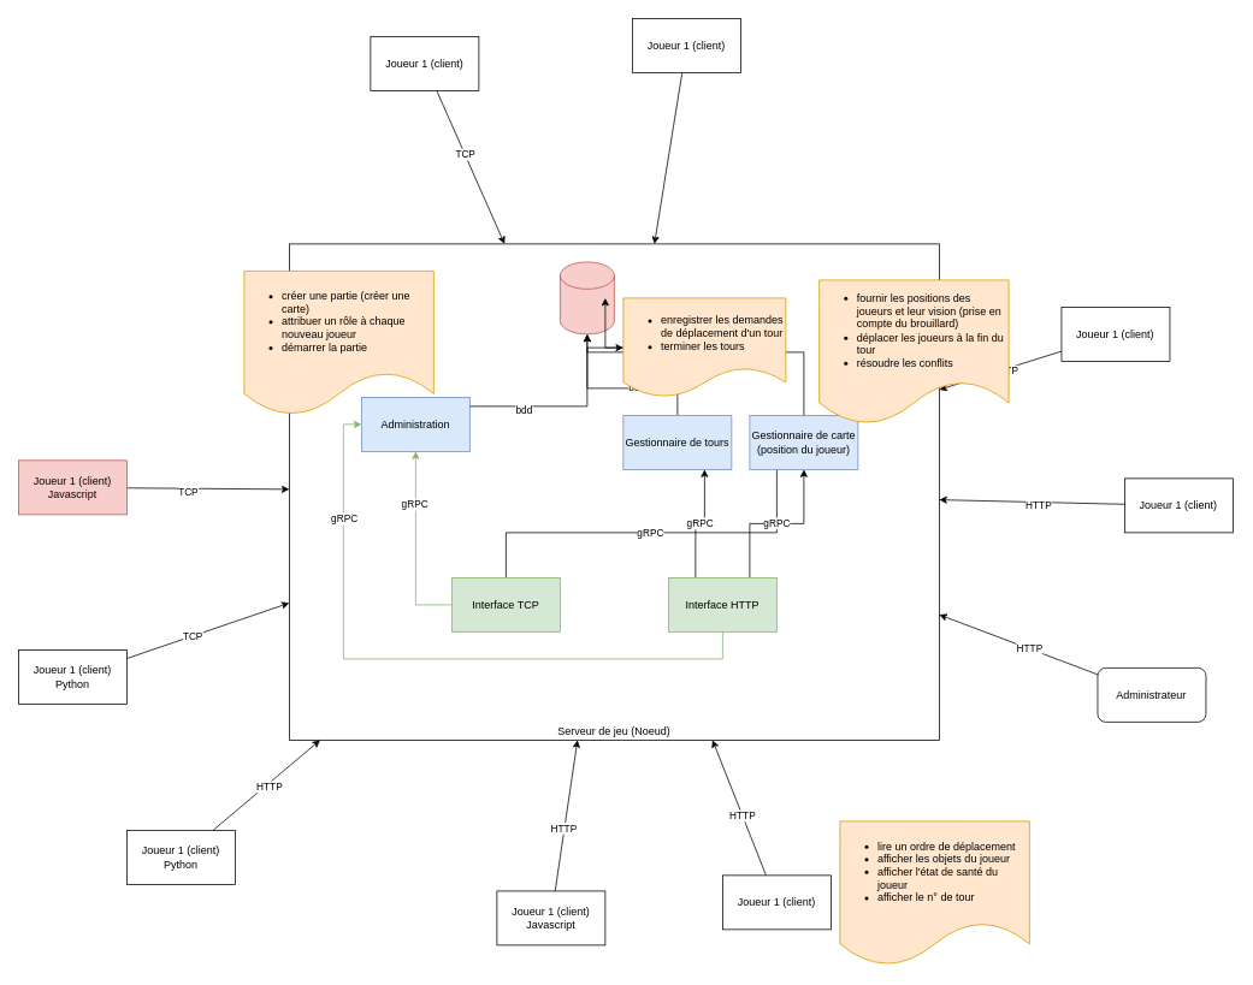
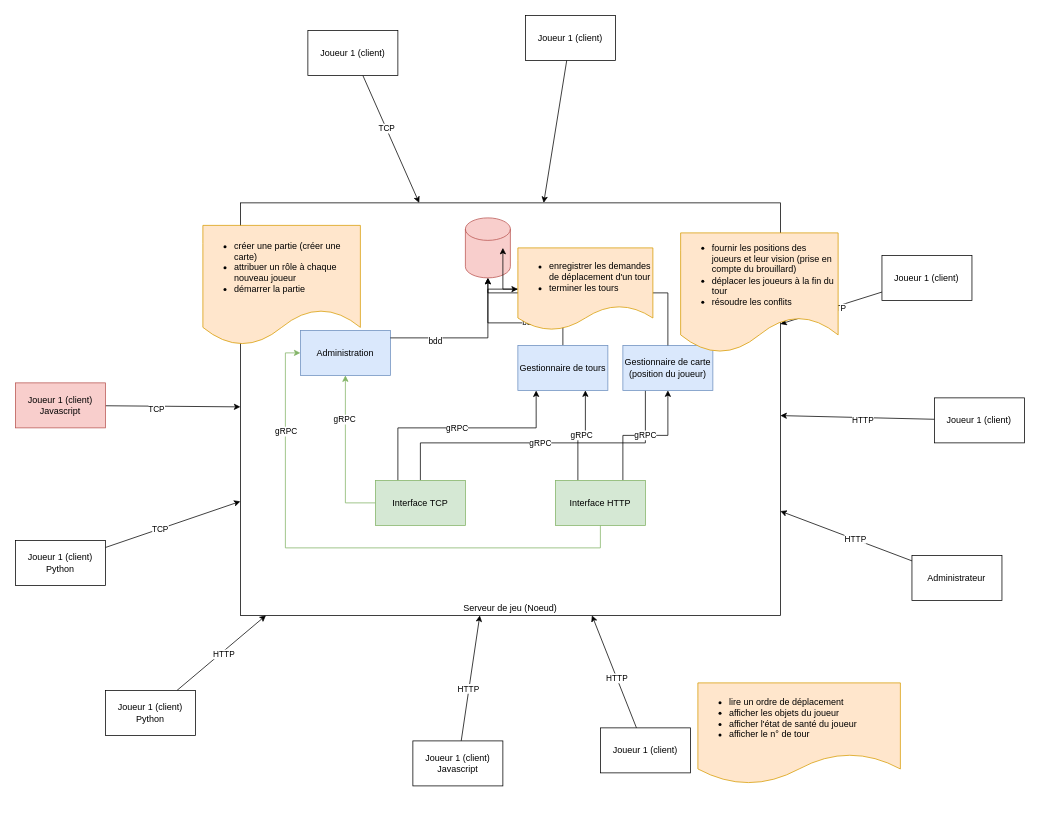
+ <mxCell id="32" style="edgeStyle=orthogonalEdgeStyle;rounded=0;orthogonalLoop=1;jettySize=auto;html=1;entryX=0.203;entryY=1.003;entryDx=0;entryDy=0;entryPerimeter=0;exitX=0.25;exitY=0;exitDx=0;exitDy=0;" edge="1" parent="1" source="37" target="45"><mxGeometry relative="1" as="geometry"><Array as="points"><mxPoint x="530" y="570" /><mxPoint x="714" y="570" /></Array></mxGeometry></mxCell>
+ <mxCell id="33" value="gRPC" style="edgeLabel;html=1;align=center;verticalAlign=middle;resizable=0;points=[];" vertex="1" connectable="0" parent="32"><mxGeometry x="-0.029" y="1" relative="1" as="geometry"><mxPoint as="offset" /></mxGeometry></mxCell>
- <mxCell id="14" value="Administrateur" style="whiteSpace=wrap;html=1;rounded=1;" vertex="1" parent="1"><mxGeometry x="1215.44" y="740" width="120" height="60" as="geometry" /></mxCell>
+ <mxCell id="14" value="Administrateur" style="rounded=0;whiteSpace=wrap;html=1;" vertex="1" parent="1"><mxGeometry x="1215.44" y="740" width="120" height="60" as="geometry" /></mxCell>
- <mxCell id="52" value="&lt;ul&gt;&lt;li&gt;lire un ordre de déplacement&lt;/li&gt;&lt;li&gt;afficher les objets du joueur&lt;/li&gt;&lt;li&gt;afficher l'état de santé du joueur&lt;/li&gt;&lt;li&gt;afficher le n° de tour&lt;/li&gt;&lt;/ul&gt;" style="shape=document;whiteSpace=wrap;html=1;boundedLbl=1;fillColor=#ffe6cc;strokeColor=#d79b00;align=left;" vertex="1" parent="1"><mxGeometry x="930" y="910" width="210" height="160" as="geometry" /></mxCell>
+ <mxCell id="52" value="&lt;ul&gt;&lt;li&gt;lire un ordre de déplacement&lt;/li&gt;&lt;li&gt;afficher les objets du joueur&lt;/li&gt;&lt;li&gt;afficher l'état de santé du joueur&lt;/li&gt;&lt;li&gt;afficher le n° de tour&lt;/li&gt;&lt;/ul&gt;" style="shape=document;whiteSpace=wrap;html=1;boundedLbl=1;fillColor=#ffe6cc;strokeColor=#d79b00;align=left;" vertex="1" parent="1"><mxGeometry x="930" y="910" width="270" height="135" as="geometry" /></mxCell>
